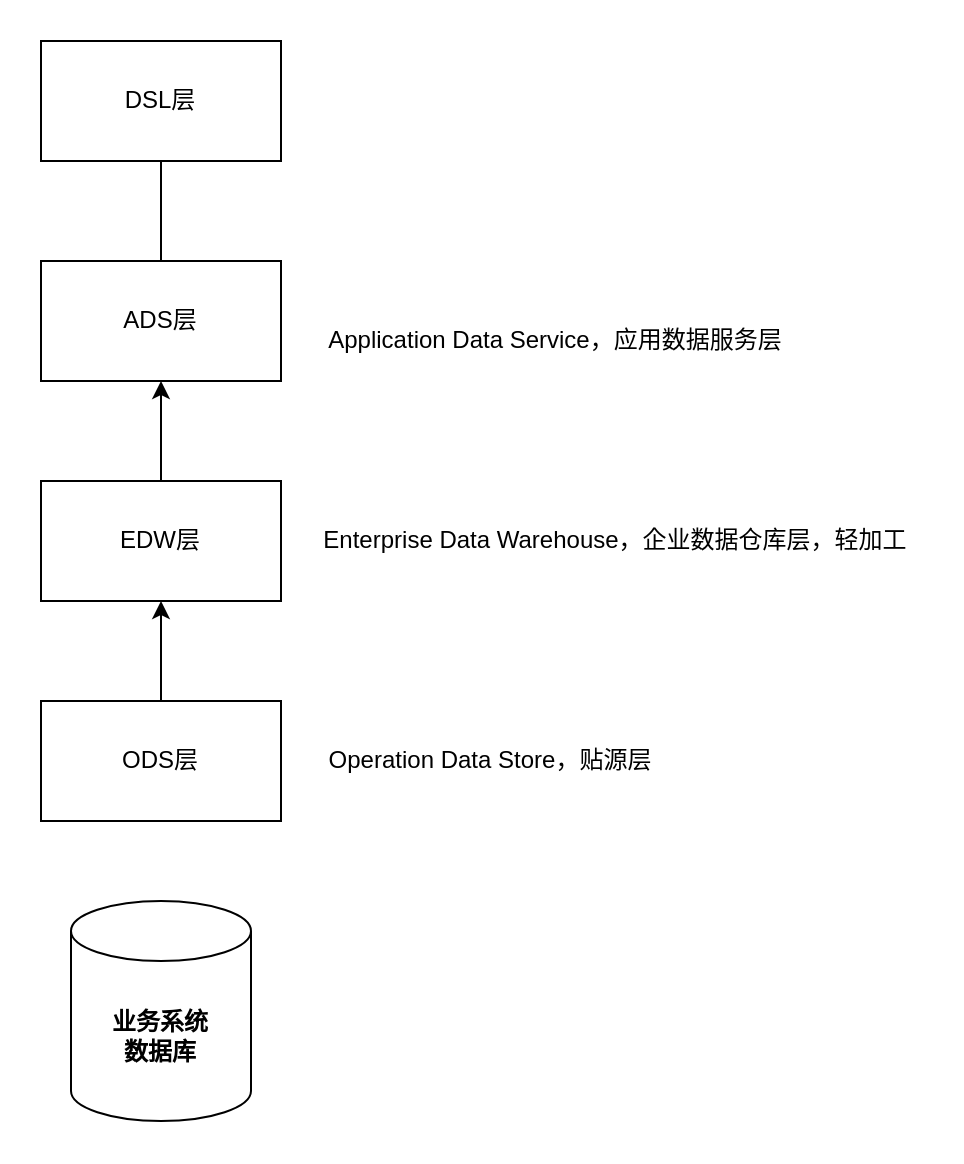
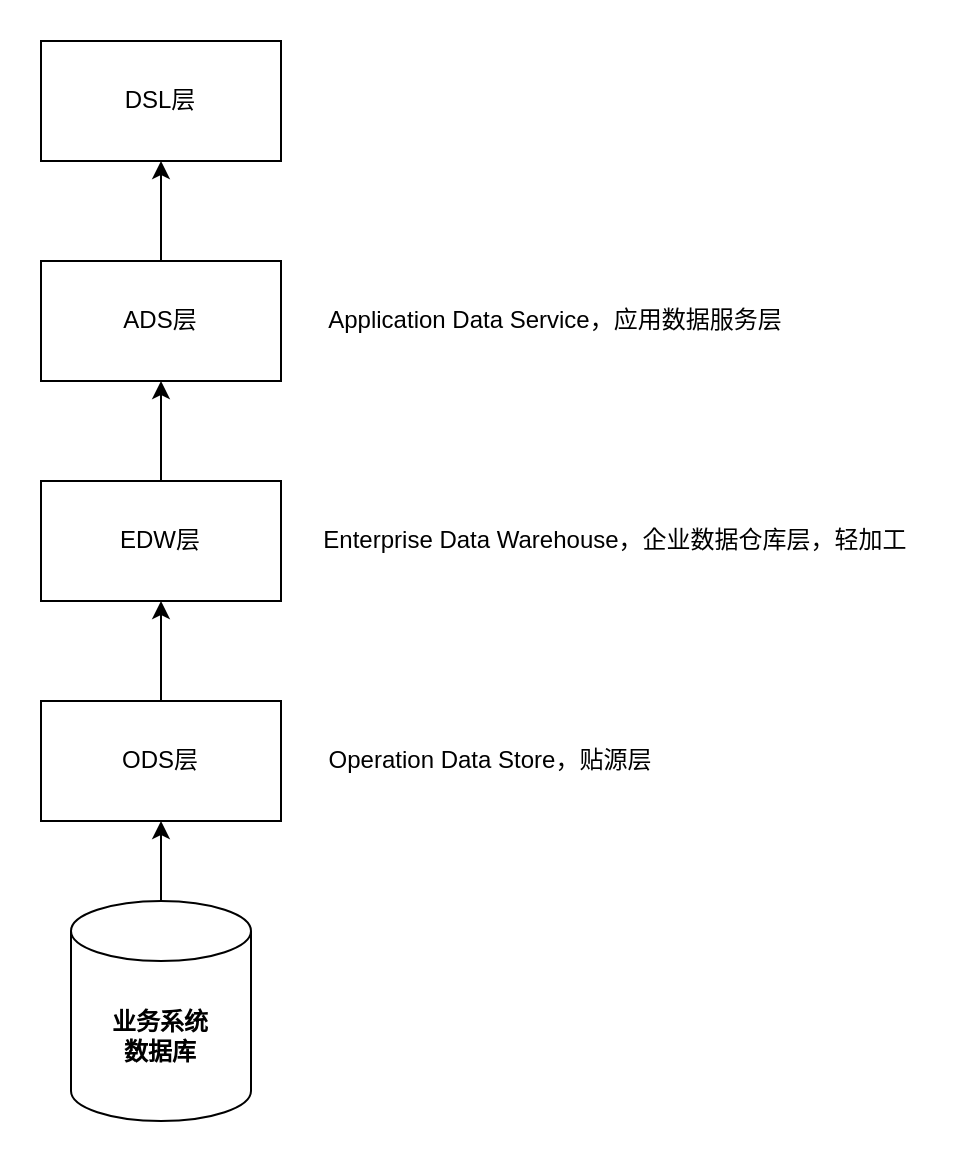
- <mxCell id="8" style="edgeStyle=orthogonalEdgeStyle;rounded=0;orthogonalLoop=1;jettySize=auto;html=1;endArrow=none;" edge="1" parent="1" source="9" target="10"><mxGeometry relative="1" as="geometry" /></mxCell>
+ <mxCell id="8" style="edgeStyle=orthogonalEdgeStyle;rounded=0;orthogonalLoop=1;jettySize=auto;html=1;" edge="1" parent="1" source="9" target="10"><mxGeometry relative="1" as="geometry" /></mxCell>
- <mxCell id="13" value="Application Data Service，应用数据服务层" style="text;html=1;align=center;verticalAlign=middle;whiteSpace=wrap;rounded=0;" vertex="1" parent="1"><mxGeometry x="155" y="145" width="245" height="50" as="geometry" /></mxCell>
+ <mxCell id="13" value="Application Data Service，应用数据服务层" style="text;html=1;align=center;verticalAlign=middle;whiteSpace=wrap;rounded=0;" vertex="1" parent="1"><mxGeometry x="155" y="135" width="245" height="50" as="geometry" /></mxCell>
+ <mxCell id="2" style="edgeStyle=orthogonalEdgeStyle;rounded=0;orthogonalLoop=1;jettySize=auto;html=1;entryX=0.5;entryY=1;entryDx=0;entryDy=0;strokeWidth=1;" edge="1" parent="1" source="3" target="5"><mxGeometry relative="1" as="geometry" /></mxCell>
